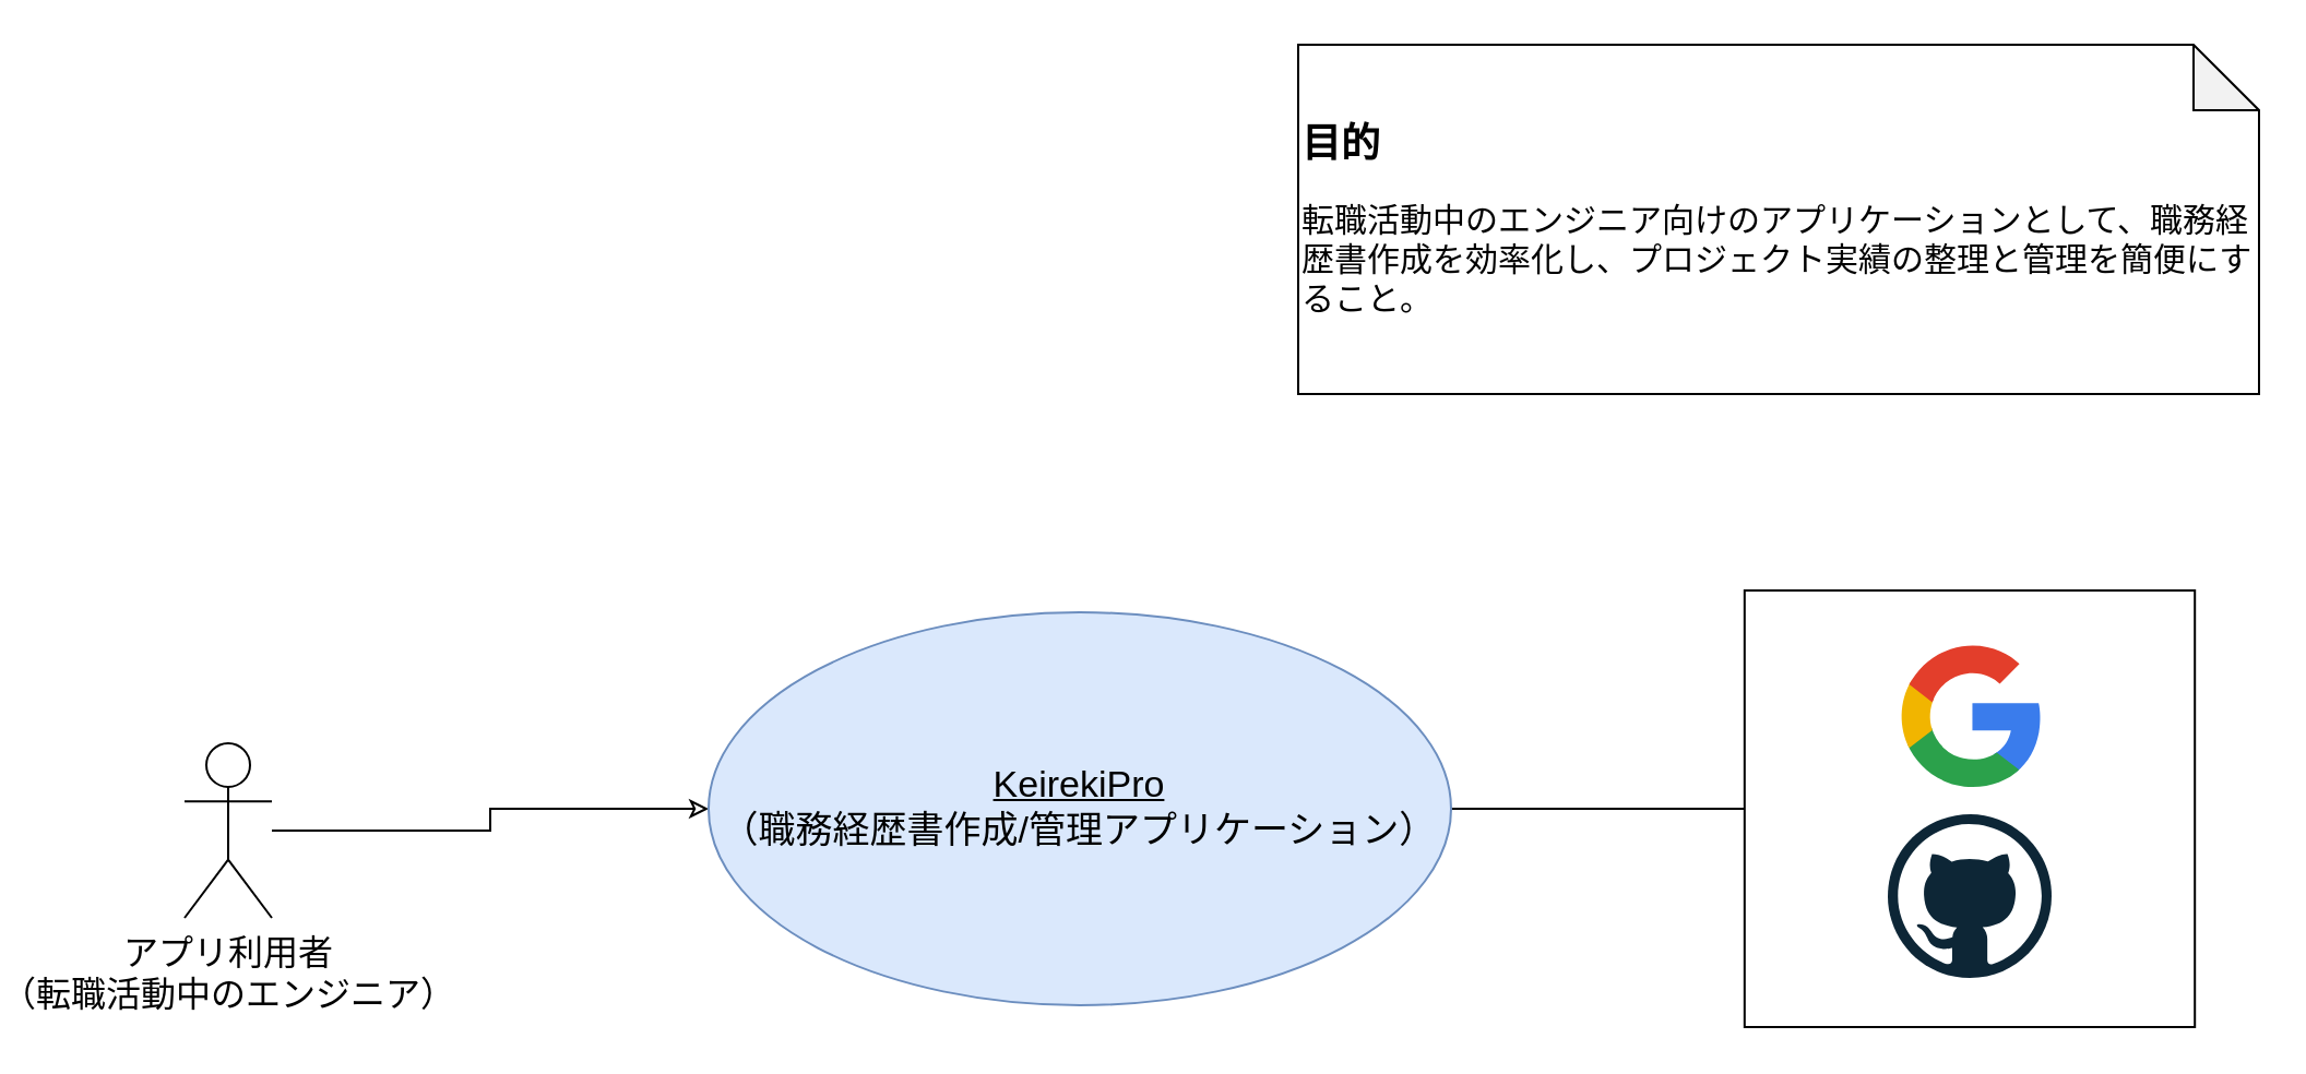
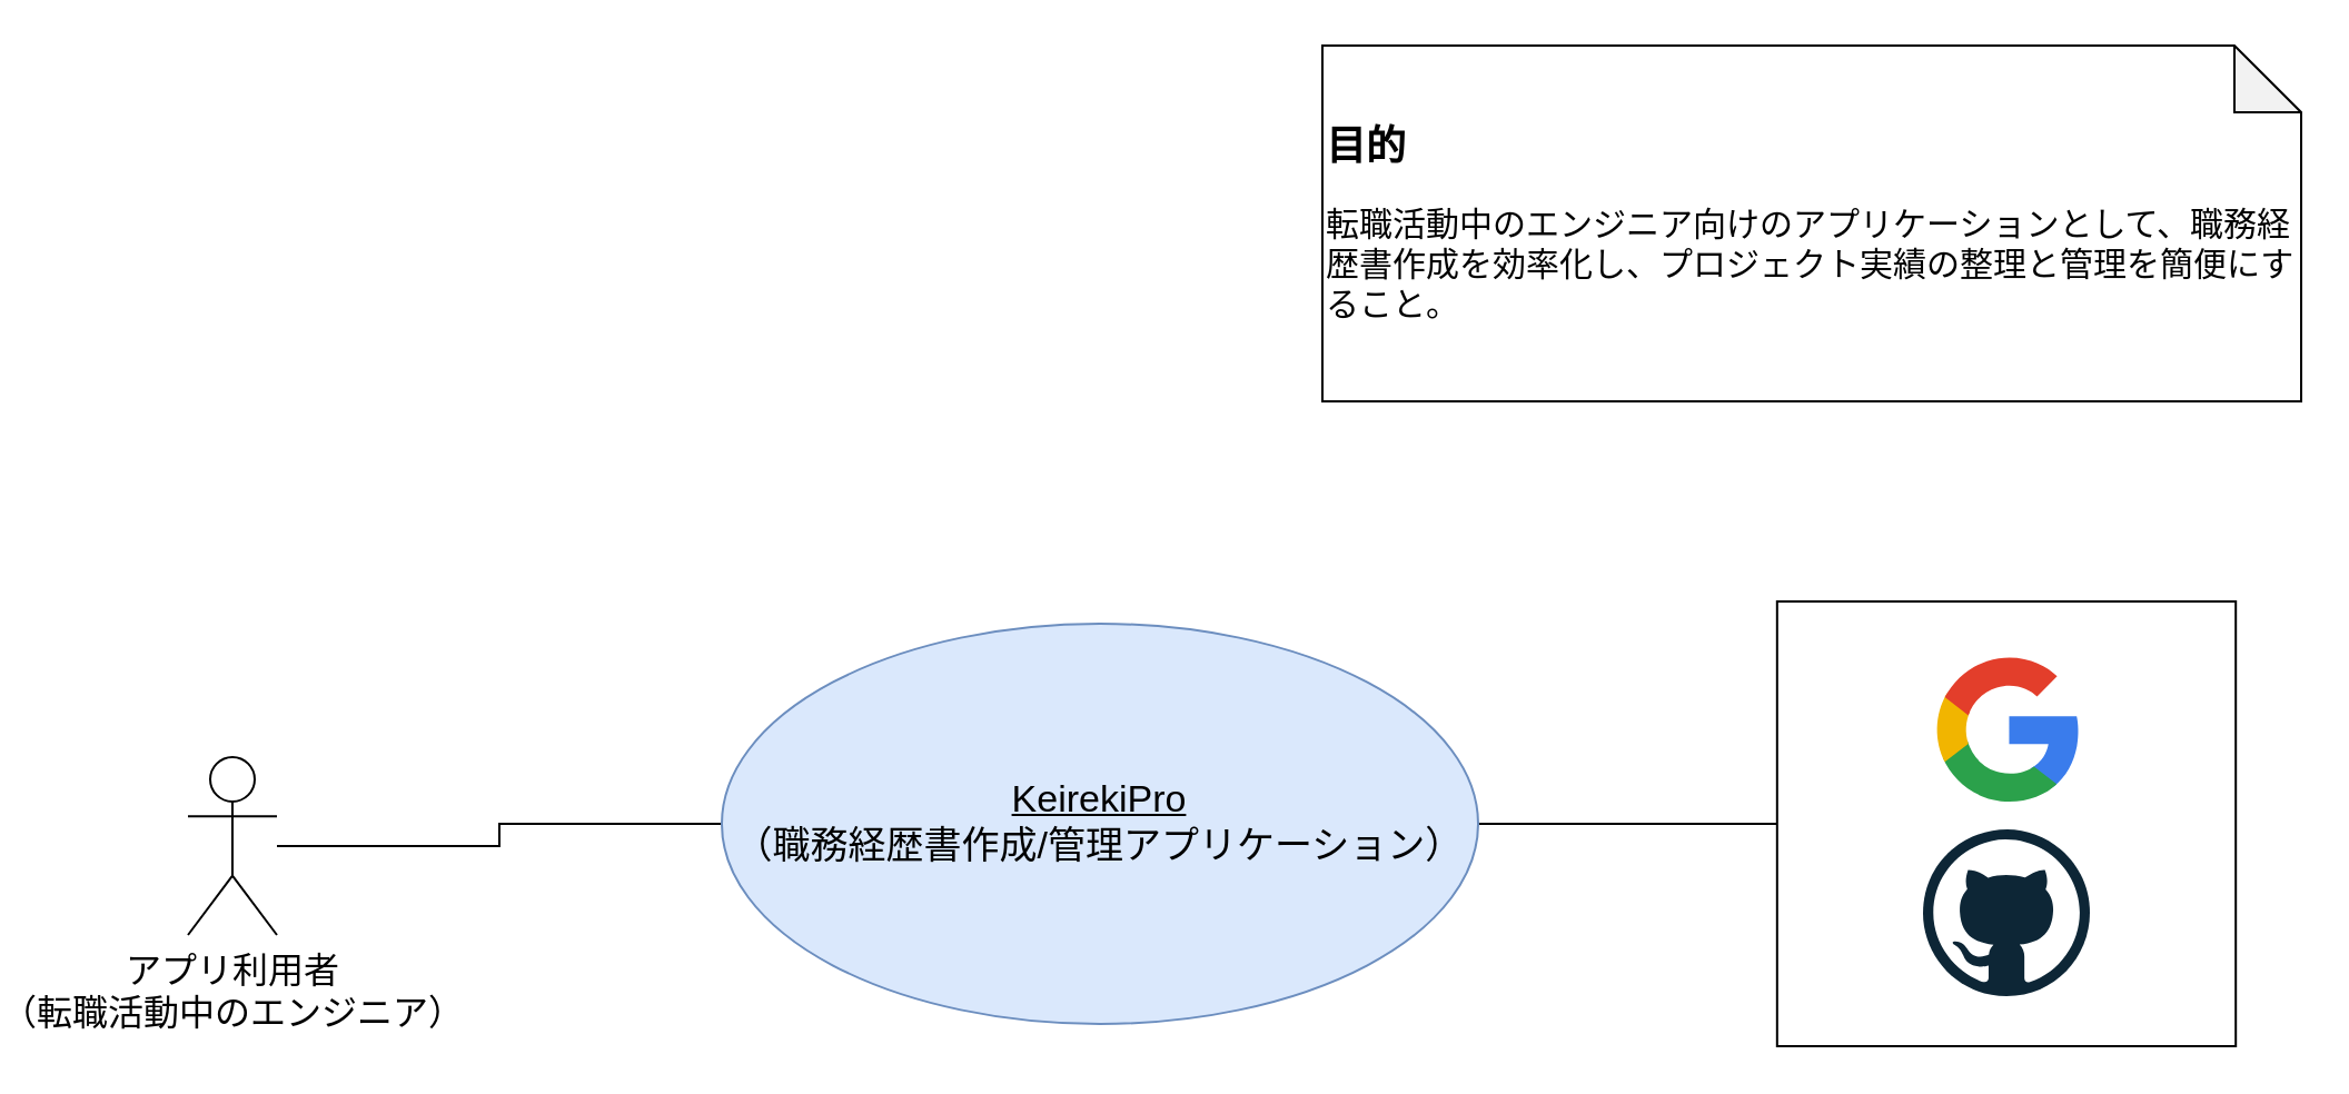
- <mxCell id="3" style="edgeStyle=orthogonalEdgeStyle;rounded=0;orthogonalLoop=1;jettySize=auto;html=1;entryX=0;entryY=0.5;entryDx=0;entryDy=0;endArrow=classic;endFill=0;" edge="1" parent="2" source="4" target="7"><mxGeometry relative="1" as="geometry" /></mxCell>
+ <mxCell id="3" style="edgeStyle=orthogonalEdgeStyle;rounded=0;orthogonalLoop=1;jettySize=auto;html=1;entryX=0;entryY=0.5;entryDx=0;entryDy=0;endArrow=none;endFill=0;" edge="1" parent="2" source="4" target="7"><mxGeometry relative="1" as="geometry" /></mxCell>
